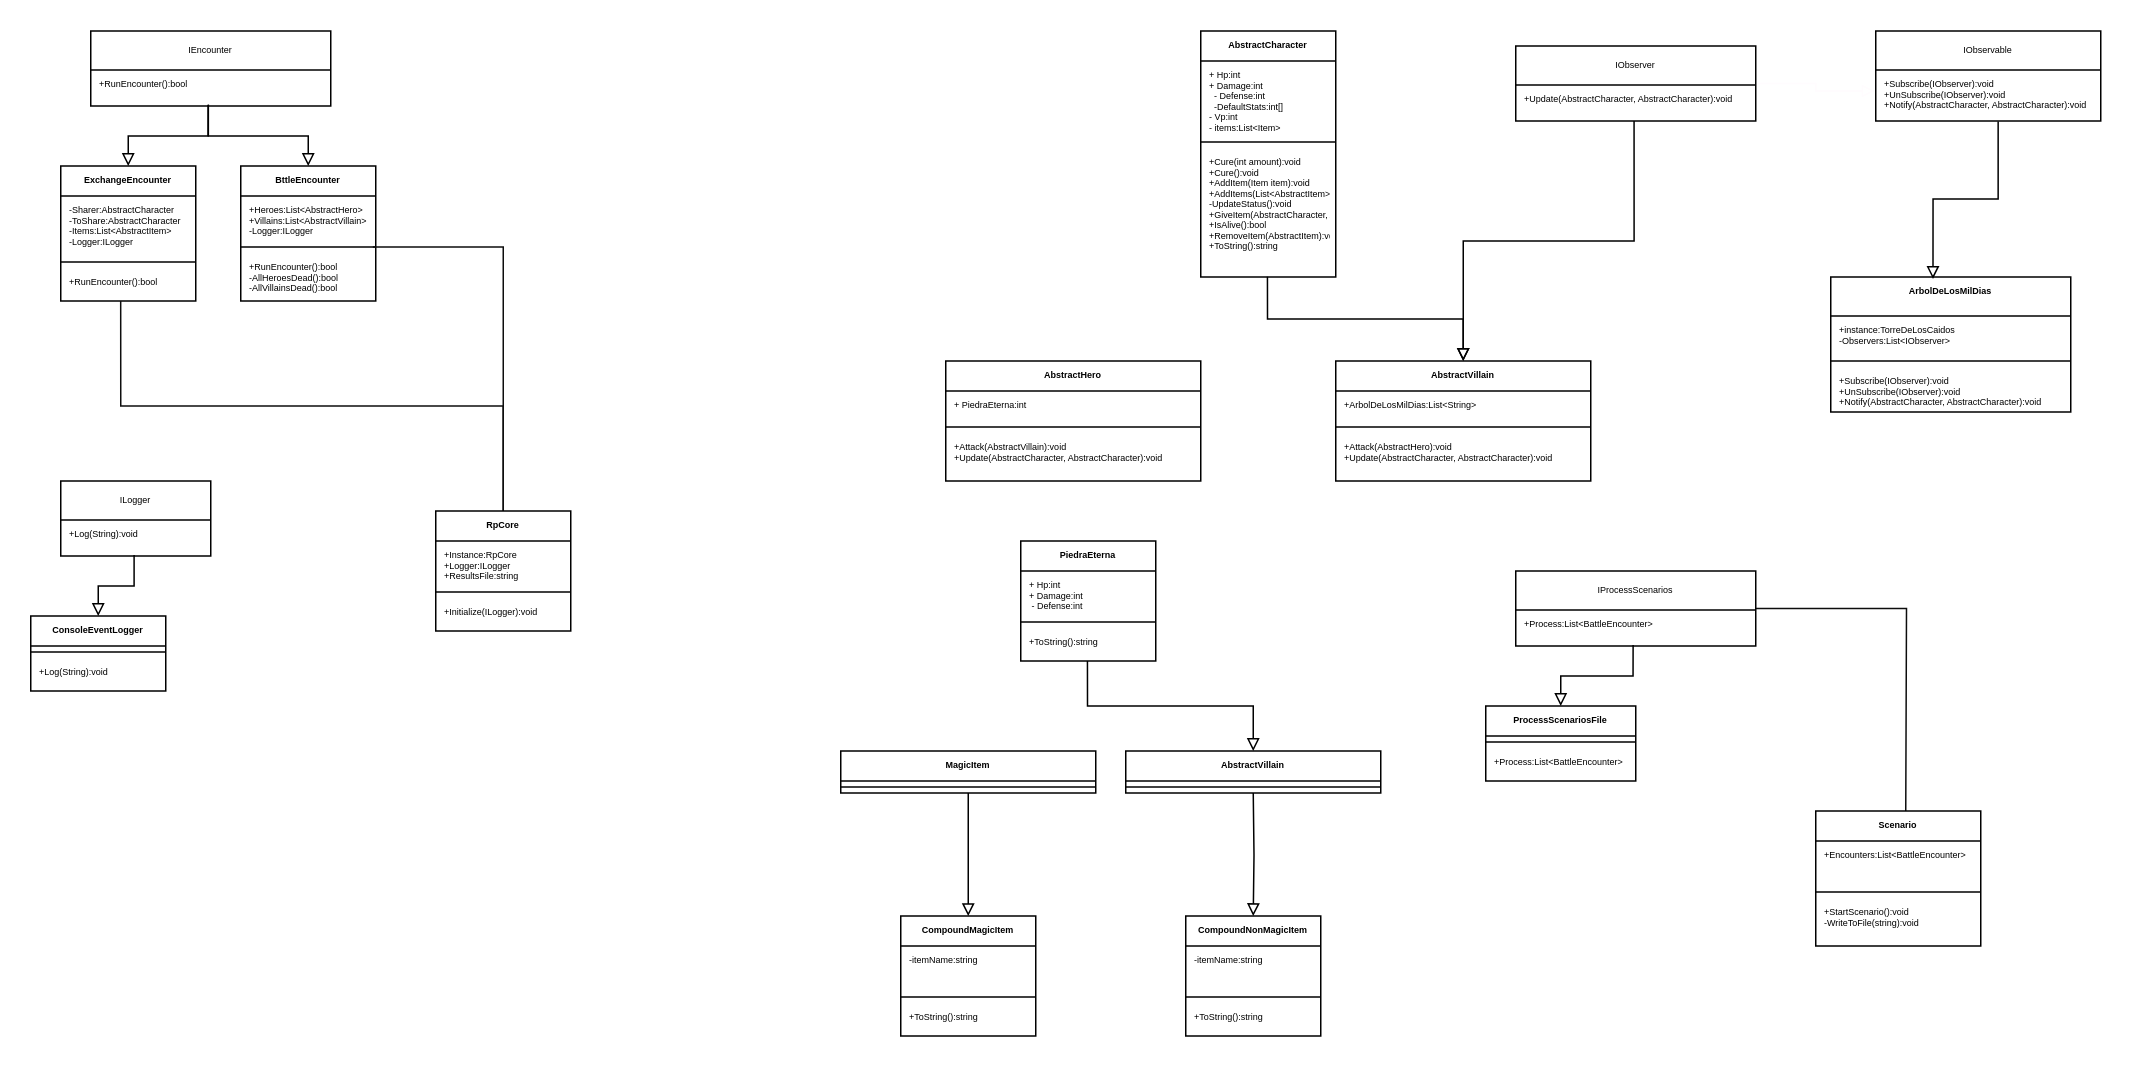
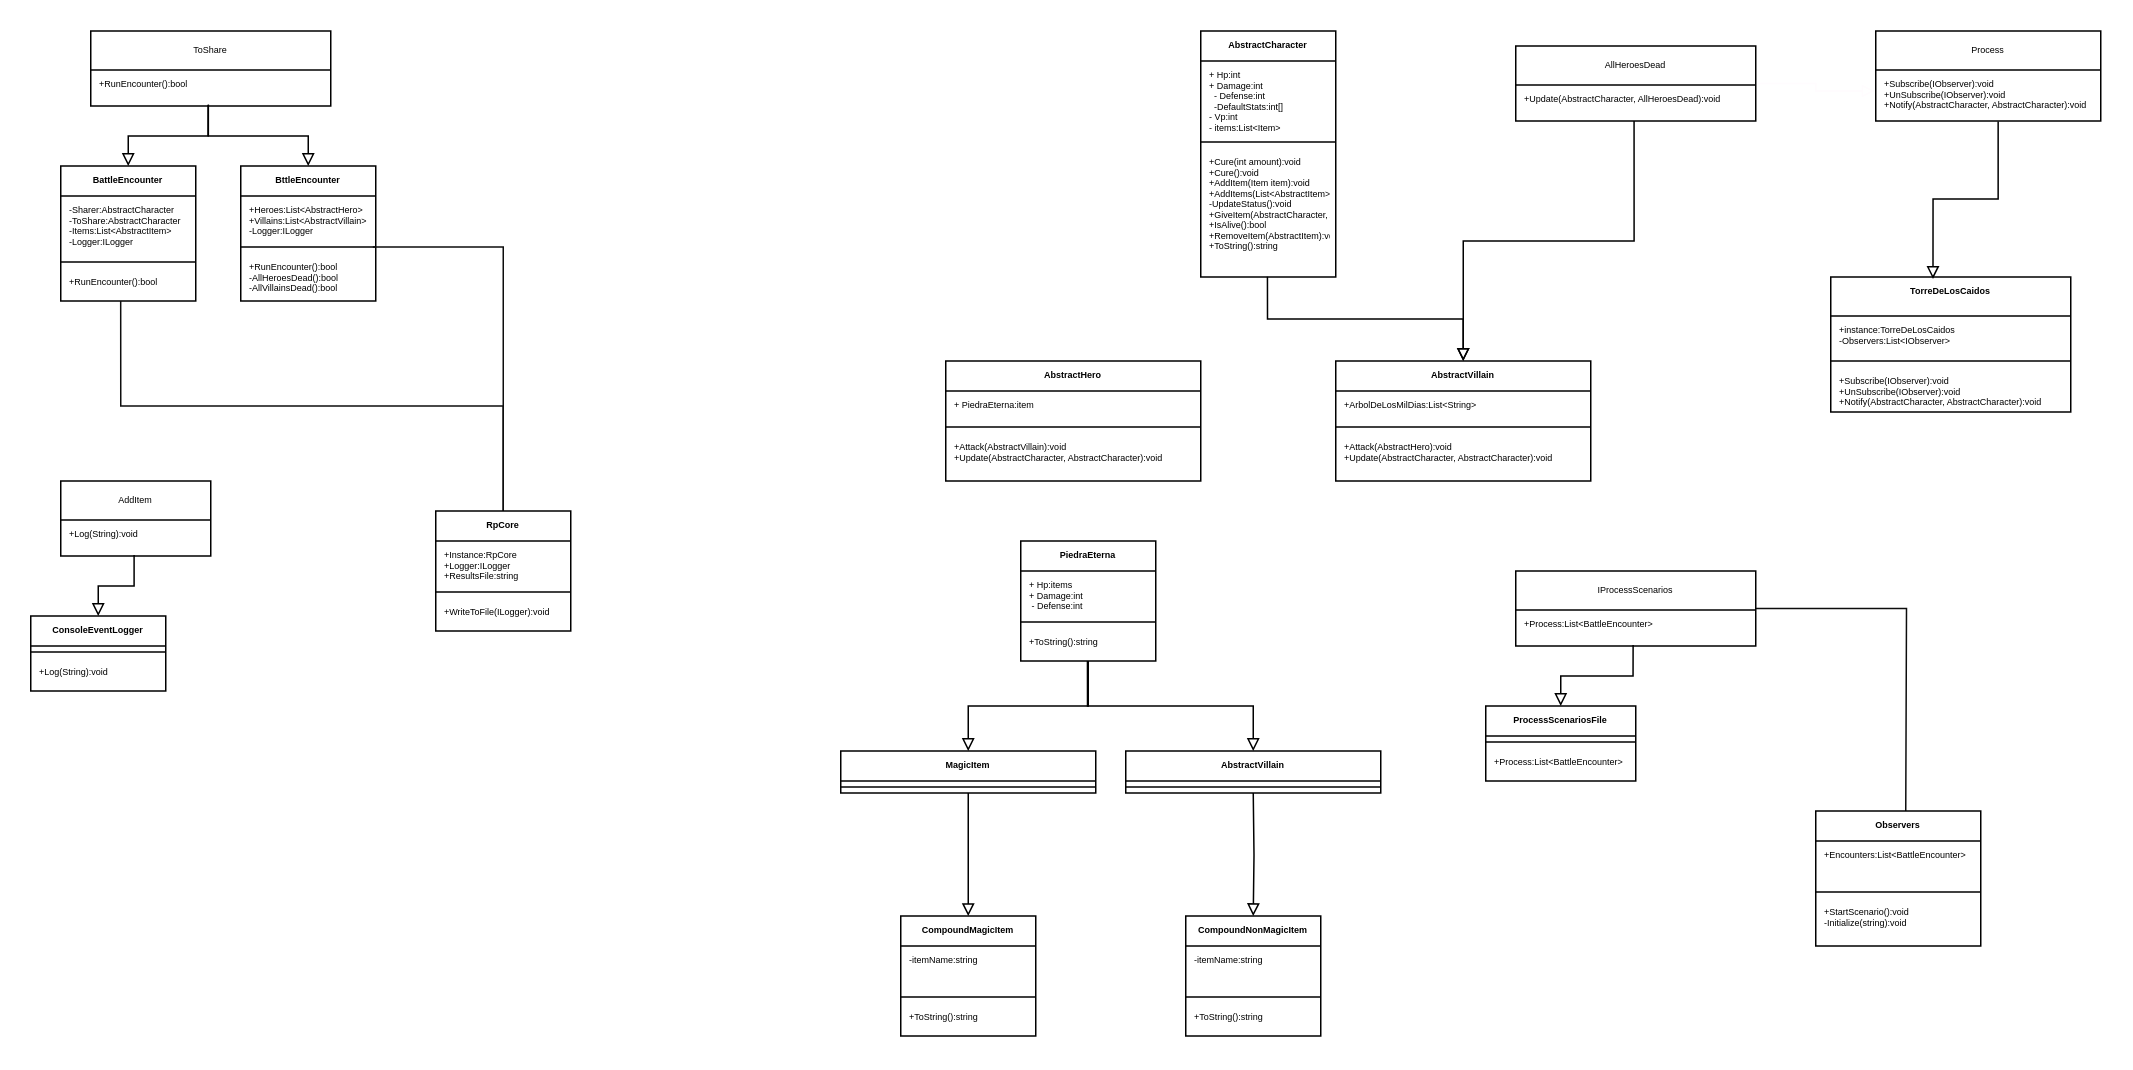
- <mxCell id="26" value="IEncounter" style="swimlane;fontStyle=0;childLayout=stackLayout;horizontal=1;startSize=26;fillColor=none;horizontalStack=0;resizeParent=1;resizeParentMax=0;resizeLast=0;collapsible=1;marginBottom=0;fontSize=6;fontColor=#000000;" vertex="1" parent="1"><mxGeometry x="60" y="20" width="160" height="50" as="geometry" /></mxCell>
+ <mxCell id="26" value="ToShare" style="swimlane;fontStyle=0;childLayout=stackLayout;horizontal=1;startSize=26;fillColor=none;horizontalStack=0;resizeParent=1;resizeParentMax=0;resizeLast=0;collapsible=1;marginBottom=0;fontSize=6;fontColor=#000000;" vertex="1" parent="1"><mxGeometry x="60" y="20" width="160" height="50" as="geometry" /></mxCell>
- <mxCell id="15" value="IObservable" style="swimlane;fontStyle=0;childLayout=stackLayout;horizontal=1;startSize=26;fillColor=none;horizontalStack=0;resizeParent=1;resizeParentMax=0;resizeLast=0;collapsible=1;marginBottom=0;fontSize=6;fontColor=#000000;" vertex="1" parent="1"><mxGeometry x="1250" y="20" width="150" height="60" as="geometry" /></mxCell>
+ <mxCell id="15" value="Process" style="swimlane;fontStyle=0;childLayout=stackLayout;horizontal=1;startSize=26;fillColor=none;horizontalStack=0;resizeParent=1;resizeParentMax=0;resizeLast=0;collapsible=1;marginBottom=0;fontSize=6;fontColor=#000000;" vertex="1" parent="1"><mxGeometry x="1250" y="20" width="150" height="60" as="geometry" /></mxCell>
- <mxCell id="18" value="IObserver" style="swimlane;fontStyle=0;childLayout=stackLayout;horizontal=1;startSize=26;fillColor=none;horizontalStack=0;resizeParent=1;resizeParentMax=0;resizeLast=0;collapsible=1;marginBottom=0;fontSize=6;fontColor=#000000;" vertex="1" parent="1"><mxGeometry x="1010" y="30" width="160" height="50" as="geometry" /></mxCell>
+ <mxCell id="18" value="AllHeroesDead" style="swimlane;fontStyle=0;childLayout=stackLayout;horizontal=1;startSize=26;fillColor=none;horizontalStack=0;resizeParent=1;resizeParentMax=0;resizeLast=0;collapsible=1;marginBottom=0;fontSize=6;fontColor=#000000;" vertex="1" parent="1"><mxGeometry x="1010" y="30" width="160" height="50" as="geometry" /></mxCell>
- <mxCell id="19" value="+Update(AbstractCharacter, AbstractCharacter):void" style="text;strokeColor=none;fillColor=none;align=left;verticalAlign=top;spacingLeft=4;spacingRight=4;overflow=hidden;rotatable=0;points=[[0,0.5],[1,0.5]];portConstraint=eastwest;fontSize=6;" vertex="1" parent="18"><mxGeometry y="26" width="160" height="24" as="geometry" /></mxCell>
+ <mxCell id="19" value="+Update(AbstractCharacter, AllHeroesDead):void" style="text;strokeColor=none;fillColor=none;align=left;verticalAlign=top;spacingLeft=4;spacingRight=4;overflow=hidden;rotatable=0;points=[[0,0.5],[1,0.5]];portConstraint=eastwest;fontSize=6;" vertex="1" parent="18"><mxGeometry y="26" width="160" height="24" as="geometry" /></mxCell>
- <mxCell id="28" value="ExchangeEncounter" style="swimlane;fontStyle=1;align=center;verticalAlign=top;childLayout=stackLayout;horizontal=1;startSize=20;horizontalStack=0;resizeParent=1;resizeParentMax=0;resizeLast=0;collapsible=1;marginBottom=0;fontSize=6;" vertex="1" parent="1"><mxGeometry x="40" y="110" width="90" height="90" as="geometry" /></mxCell>
+ <mxCell id="28" value="BattleEncounter" style="swimlane;fontStyle=1;align=center;verticalAlign=top;childLayout=stackLayout;horizontal=1;startSize=20;horizontalStack=0;resizeParent=1;resizeParentMax=0;resizeLast=0;collapsible=1;marginBottom=0;fontSize=6;" vertex="1" parent="1"><mxGeometry x="40" y="110" width="90" height="90" as="geometry" /></mxCell>
- <mxCell id="20" value="ArbolDeLosMilDias" style="swimlane;fontStyle=1;align=center;verticalAlign=top;childLayout=stackLayout;horizontal=1;startSize=26;horizontalStack=0;resizeParent=1;resizeParentMax=0;resizeLast=0;collapsible=1;marginBottom=0;fontSize=6;fontColor=#000000;" vertex="1" parent="1"><mxGeometry x="1220" y="184" width="160" height="90" as="geometry" /></mxCell>
+ <mxCell id="20" value="TorreDeLosCaidos" style="swimlane;fontStyle=1;align=center;verticalAlign=top;childLayout=stackLayout;horizontal=1;startSize=26;horizontalStack=0;resizeParent=1;resizeParentMax=0;resizeLast=0;collapsible=1;marginBottom=0;fontSize=6;fontColor=#000000;" vertex="1" parent="1"><mxGeometry x="1220" y="184" width="160" height="90" as="geometry" /></mxCell>
- <mxCell id="7" value="+ PiedraEterna:int" style="text;strokeColor=none;fillColor=none;align=left;verticalAlign=top;spacingLeft=4;spacingRight=4;overflow=hidden;rotatable=0;points=[[0,0.5],[1,0.5]];portConstraint=eastwest;fontSize=6;" vertex="1" parent="6"><mxGeometry y="20" width="170" height="20" as="geometry" /></mxCell>
+ <mxCell id="7" value="+ PiedraEterna:item" style="text;strokeColor=none;fillColor=none;align=left;verticalAlign=top;spacingLeft=4;spacingRight=4;overflow=hidden;rotatable=0;points=[[0,0.5],[1,0.5]];portConstraint=eastwest;fontSize=6;" vertex="1" parent="6"><mxGeometry y="20" width="170" height="20" as="geometry" /></mxCell>
- <mxCell id="38" value="ILogger" style="swimlane;fontStyle=0;childLayout=stackLayout;horizontal=1;startSize=26;fillColor=none;horizontalStack=0;resizeParent=1;resizeParentMax=0;resizeLast=0;collapsible=1;marginBottom=0;fontSize=6;fontColor=#000000;" vertex="1" parent="1"><mxGeometry x="40" y="320" width="100" height="50" as="geometry" /></mxCell>
+ <mxCell id="38" value="AddItem" style="swimlane;fontStyle=0;childLayout=stackLayout;horizontal=1;startSize=26;fillColor=none;horizontalStack=0;resizeParent=1;resizeParentMax=0;resizeLast=0;collapsible=1;marginBottom=0;fontSize=6;fontColor=#000000;" vertex="1" parent="1"><mxGeometry x="40" y="320" width="100" height="50" as="geometry" /></mxCell>
- <mxCell id="46" value="+ Hp:int&#10;+ Damage:int&#10; - Defense:int" style="text;strokeColor=none;fillColor=none;align=left;verticalAlign=top;spacingLeft=4;spacingRight=4;overflow=hidden;rotatable=0;points=[[0,0.5],[1,0.5]];portConstraint=eastwest;fontSize=6;" vertex="1" parent="45"><mxGeometry y="20" width="90" height="30" as="geometry" /></mxCell>
+ <mxCell id="46" value="+ Hp:items&#10;+ Damage:int&#10; - Defense:int" style="text;strokeColor=none;fillColor=none;align=left;verticalAlign=top;spacingLeft=4;spacingRight=4;overflow=hidden;rotatable=0;points=[[0,0.5],[1,0.5]];portConstraint=eastwest;fontSize=6;" vertex="1" parent="45"><mxGeometry y="20" width="90" height="30" as="geometry" /></mxCell>
- <mxCell id="80" value="+Initialize(ILogger):void" style="text;strokeColor=none;fillColor=none;align=left;verticalAlign=top;spacingLeft=4;spacingRight=4;overflow=hidden;rotatable=0;points=[[0,0.5],[1,0.5]];portConstraint=eastwest;fontSize=6;" vertex="1" parent="77"><mxGeometry y="58" width="90" height="22" as="geometry" /></mxCell>
+ <mxCell id="80" value="+WriteToFile(ILogger):void" style="text;strokeColor=none;fillColor=none;align=left;verticalAlign=top;spacingLeft=4;spacingRight=4;overflow=hidden;rotatable=0;points=[[0,0.5],[1,0.5]];portConstraint=eastwest;fontSize=6;" vertex="1" parent="77"><mxGeometry y="58" width="90" height="22" as="geometry" /></mxCell>
+ <mxCell id="44" style="edgeStyle=orthogonalEdgeStyle;rounded=0;orthogonalLoop=1;jettySize=auto;html=1;entryX=0.5;entryY=0;entryDx=0;entryDy=0;fontSize=6;labelBackgroundColor=#ffffff;endArrow=block;endFill=0;" edge="1" parent="1" source="45" target="49"><mxGeometry relative="1" as="geometry" /></mxCell>
- <mxCell id="70" value="Scenario" style="swimlane;fontStyle=1;align=center;verticalAlign=top;childLayout=stackLayout;horizontal=1;startSize=20;horizontalStack=0;resizeParent=1;resizeParentMax=0;resizeLast=0;collapsible=1;marginBottom=0;fontSize=6;" vertex="1" parent="1"><mxGeometry x="1210" y="540" width="110" height="90" as="geometry" /></mxCell>
+ <mxCell id="70" value="Observers" style="swimlane;fontStyle=1;align=center;verticalAlign=top;childLayout=stackLayout;horizontal=1;startSize=20;horizontalStack=0;resizeParent=1;resizeParentMax=0;resizeLast=0;collapsible=1;marginBottom=0;fontSize=6;" vertex="1" parent="1"><mxGeometry x="1210" y="540" width="110" height="90" as="geometry" /></mxCell>
- <mxCell id="73" value="+StartScenario():void&#10;-WriteToFile(string):void" style="text;strokeColor=none;fillColor=none;align=left;verticalAlign=top;spacingLeft=4;spacingRight=4;overflow=hidden;rotatable=0;points=[[0,0.5],[1,0.5]];portConstraint=eastwest;fontSize=6;" vertex="1" parent="70"><mxGeometry y="58" width="110" height="32" as="geometry" /></mxCell>
+ <mxCell id="73" value="+StartScenario():void&#10;-Initialize(string):void" style="text;strokeColor=none;fillColor=none;align=left;verticalAlign=top;spacingLeft=4;spacingRight=4;overflow=hidden;rotatable=0;points=[[0,0.5],[1,0.5]];portConstraint=eastwest;fontSize=6;" vertex="1" parent="70"><mxGeometry y="58" width="110" height="32" as="geometry" /></mxCell>
